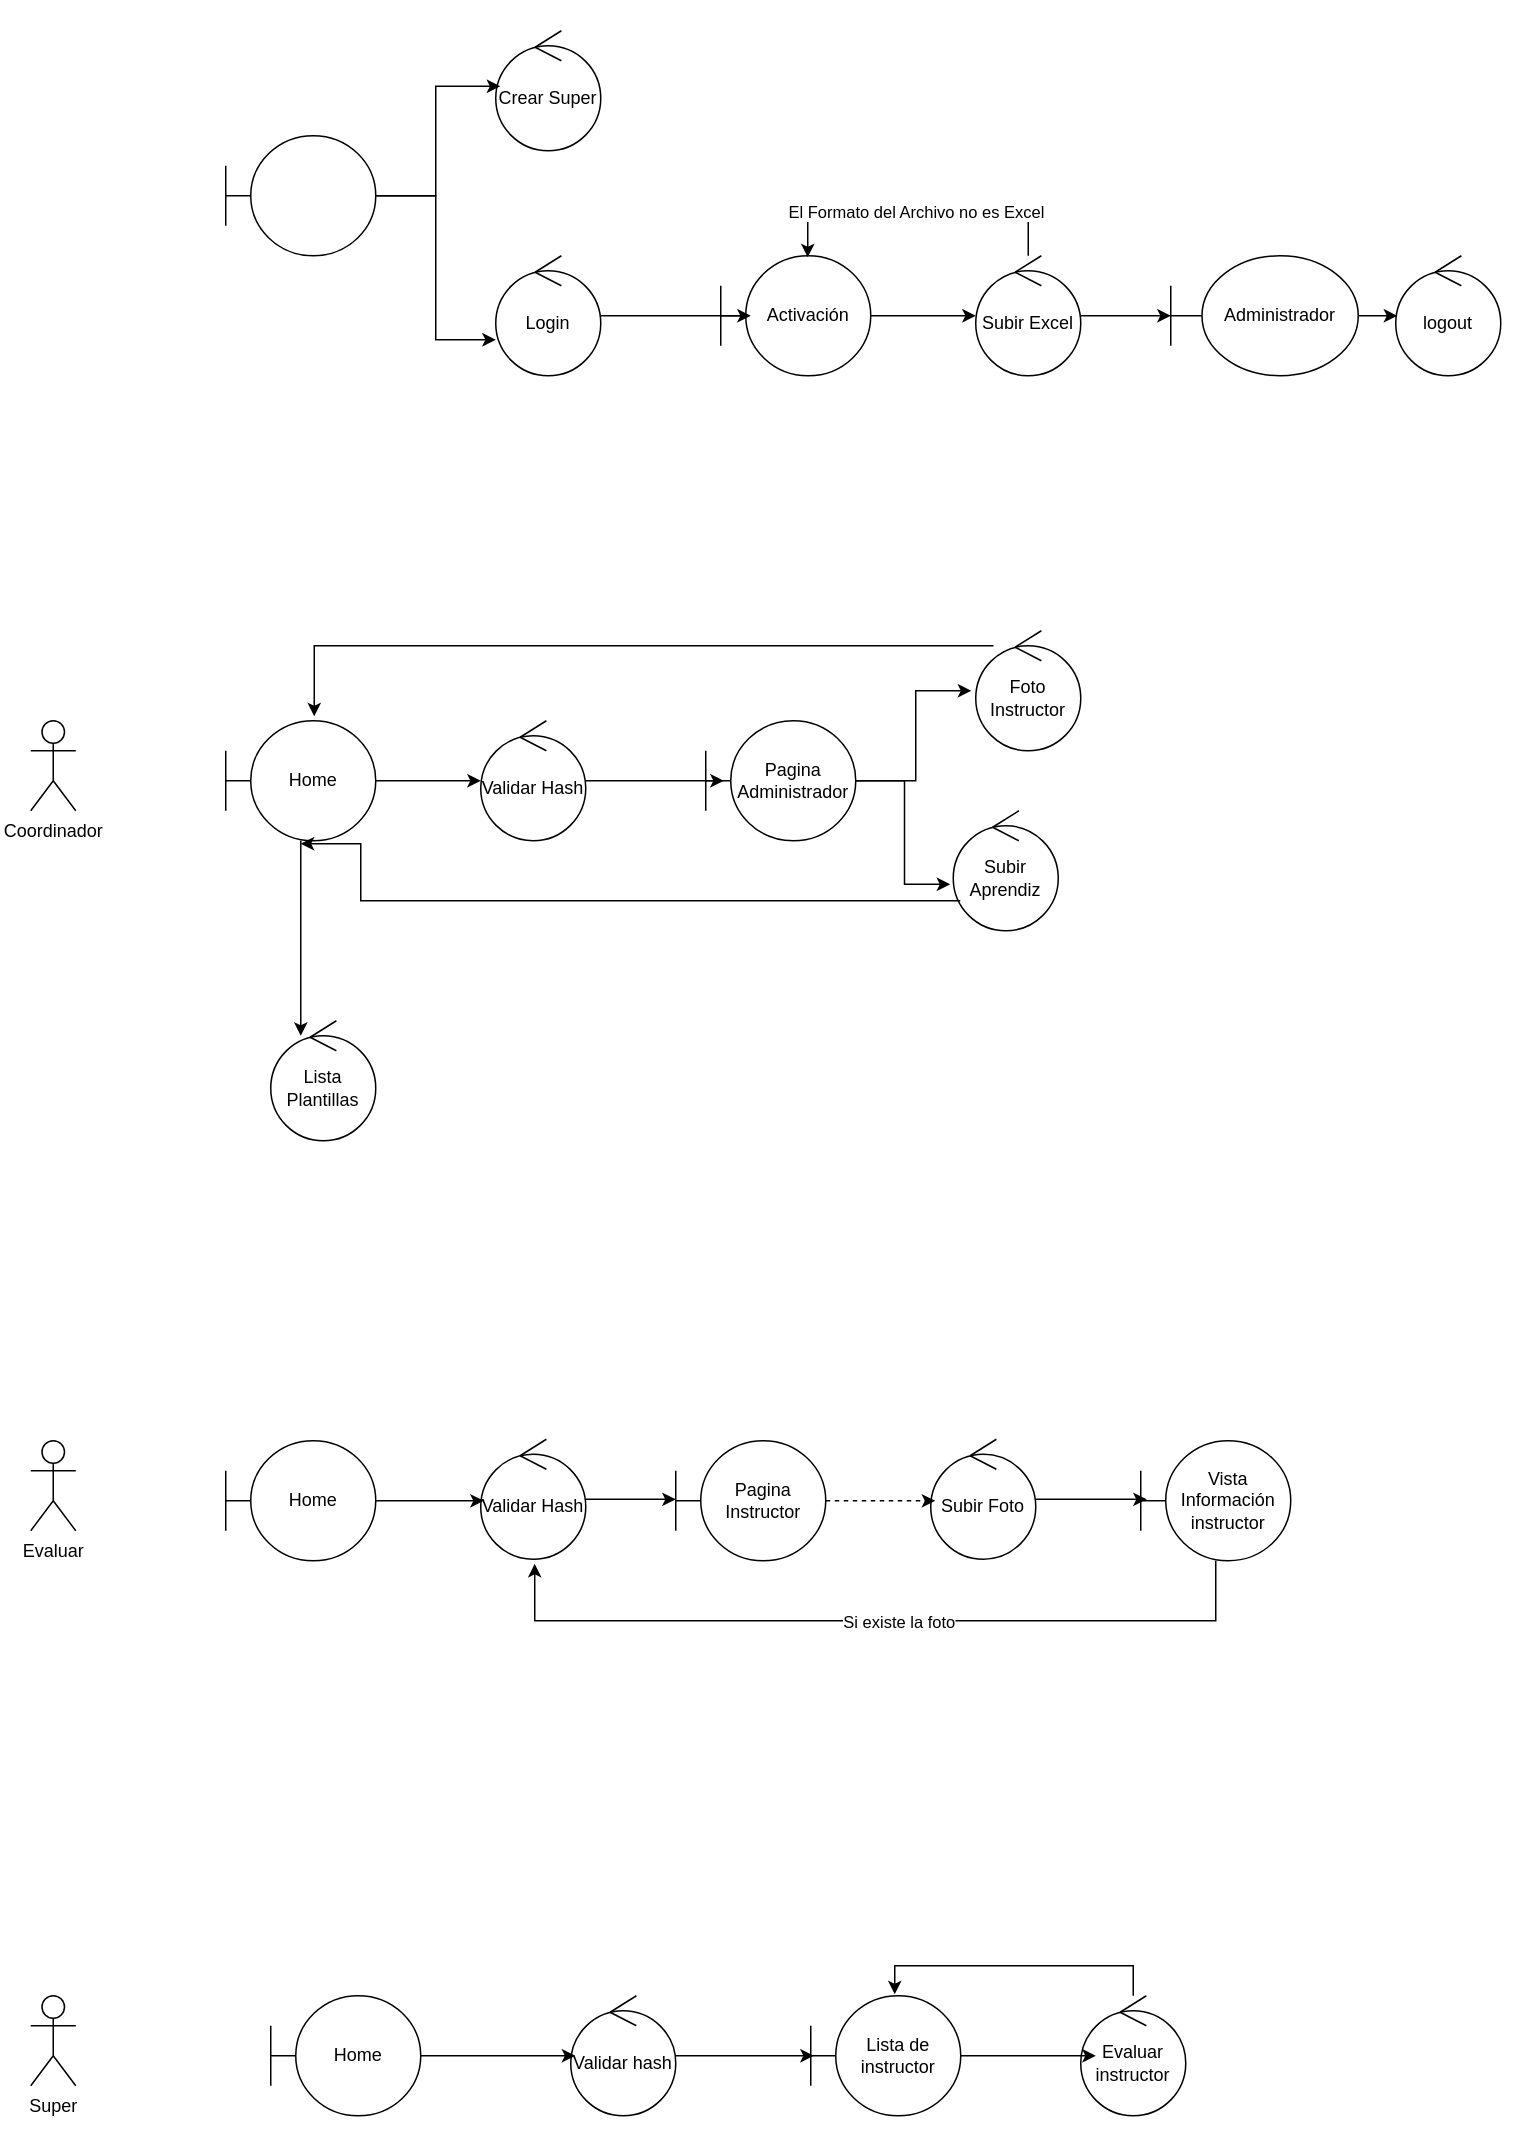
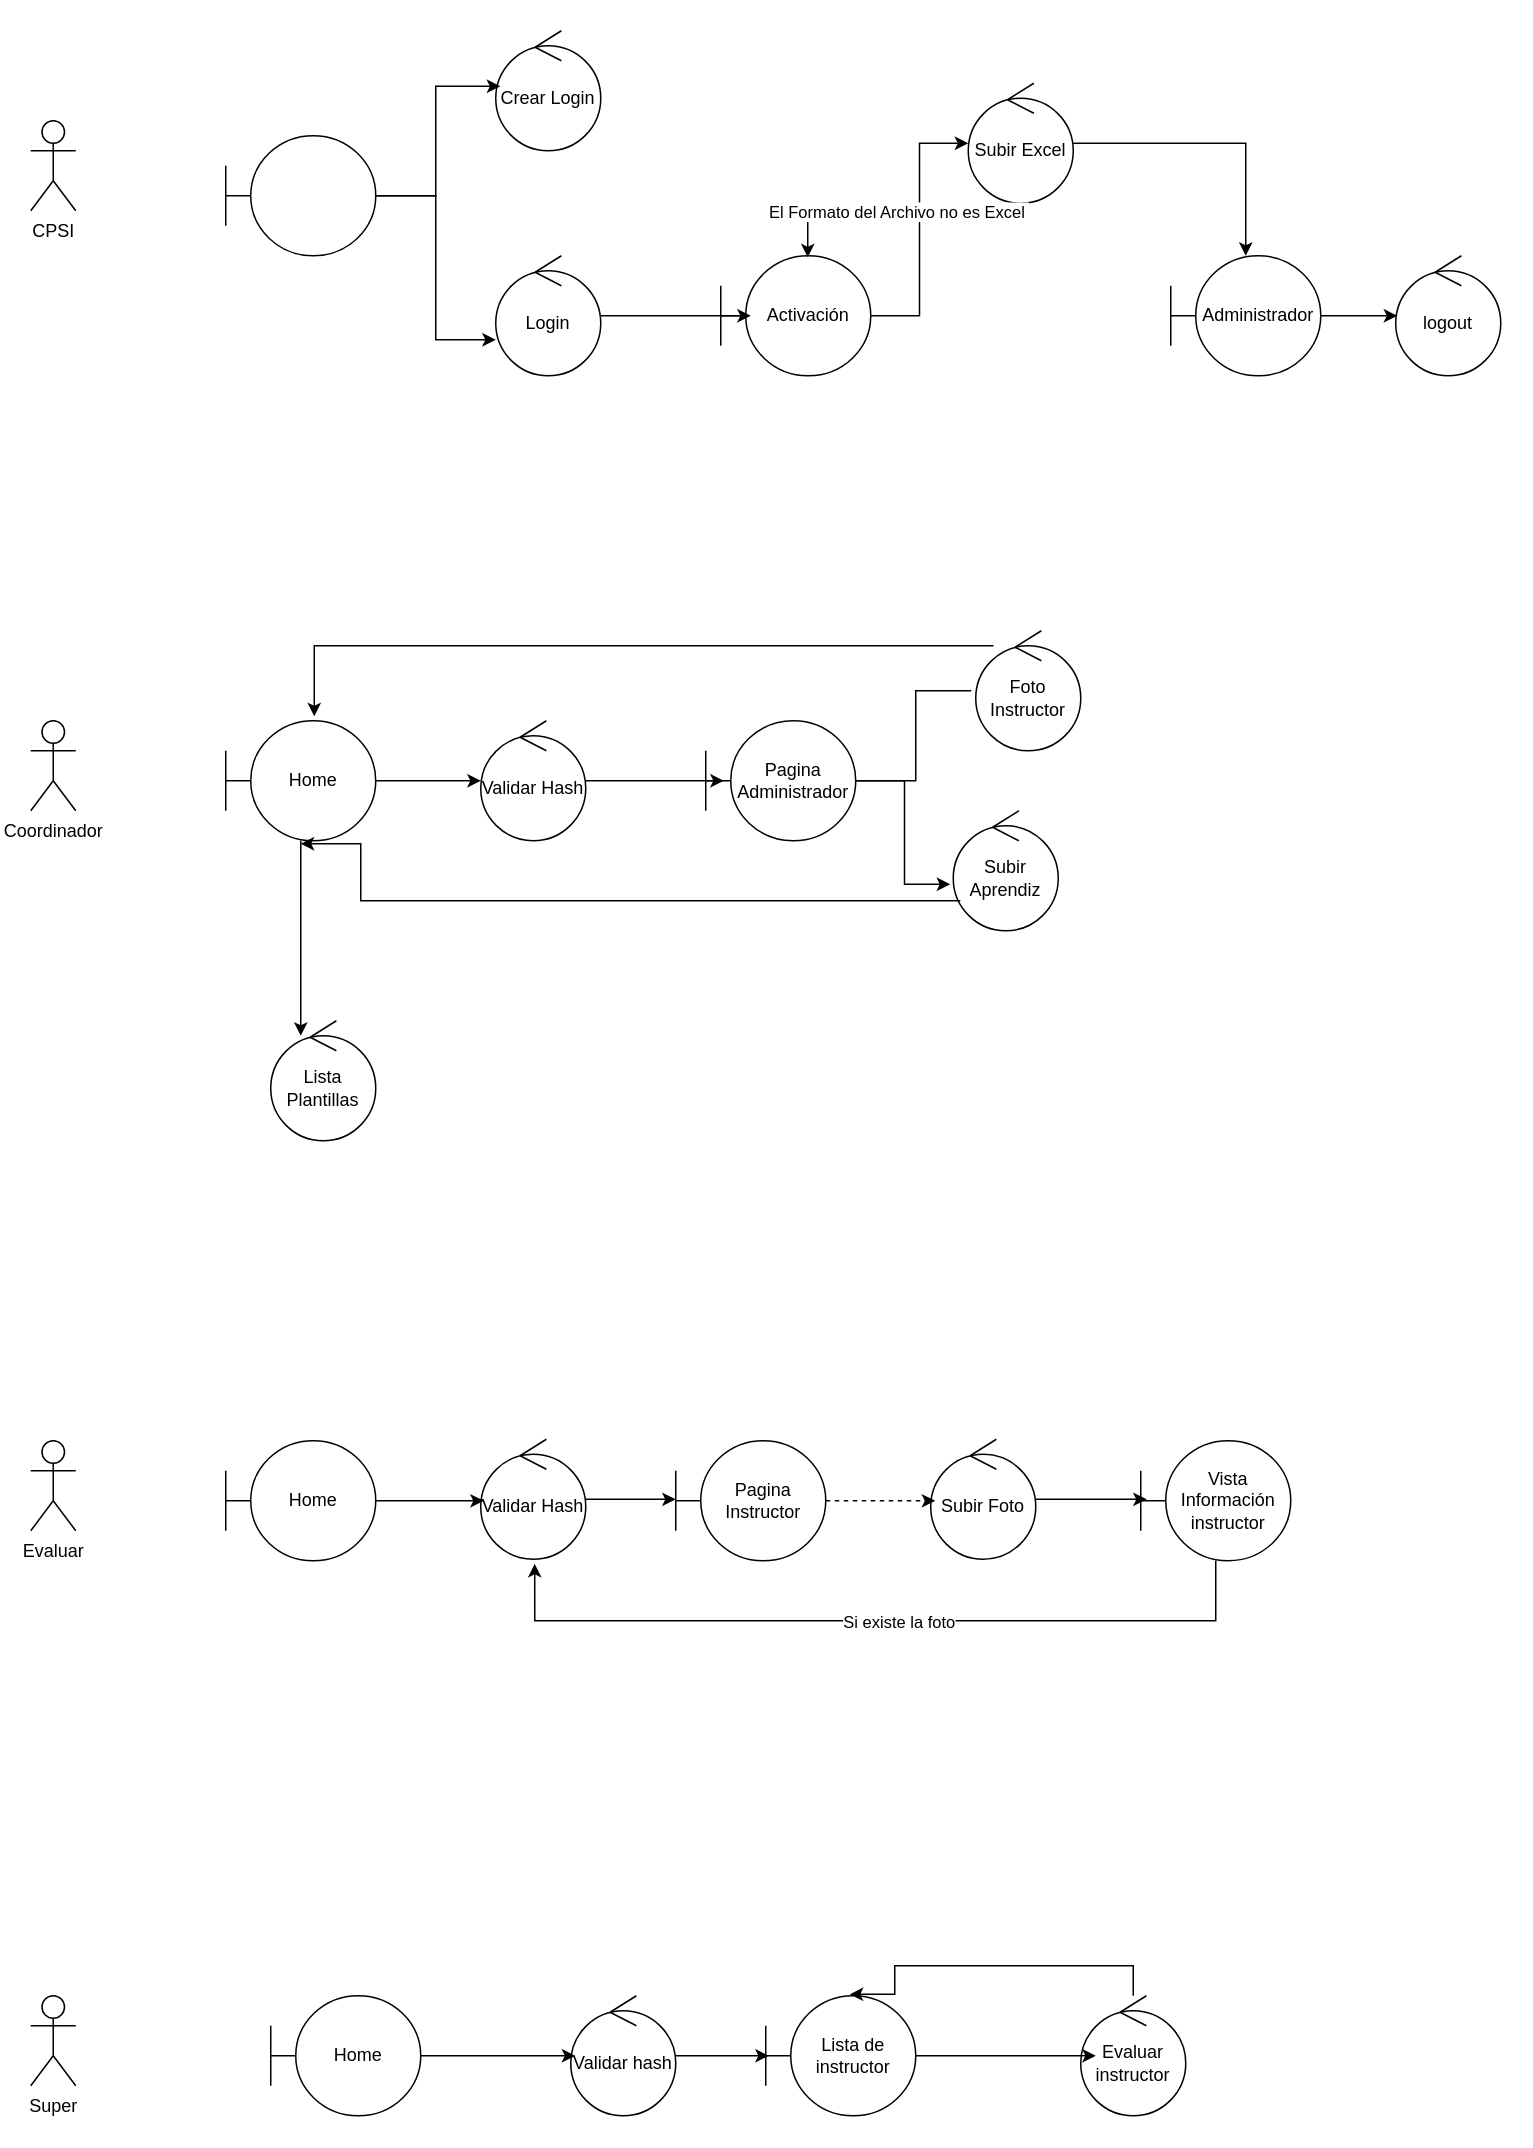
- <mxCell id="8" value="&lt;font style=&quot;vertical-align: inherit;&quot;&gt;&lt;font style=&quot;vertical-align: inherit;&quot;&gt;Crear Super&lt;/font&gt;&lt;/font&gt;" style="ellipse;shape=umlControl;whiteSpace=wrap;html=1;" vertex="1" parent="1"><mxGeometry x="330" y="20" width="70" height="80" as="geometry" /></mxCell>
+ <mxCell id="8" value="&lt;font style=&quot;vertical-align: inherit;&quot;&gt;&lt;font style=&quot;vertical-align: inherit;&quot;&gt;Crear Login&lt;/font&gt;&lt;/font&gt;" style="ellipse;shape=umlControl;whiteSpace=wrap;html=1;" vertex="1" parent="1"><mxGeometry x="330" y="20" width="70" height="80" as="geometry" /></mxCell>
+ <mxCell id="2" value="CPSI" style="shape=umlActor;verticalLabelPosition=bottom;verticalAlign=top;html=1;outlineConnect=0;" vertex="1" parent="1"><mxGeometry x="20" y="80" width="30" height="60" as="geometry" /></mxCell>
- <mxCell id="13" value="&lt;font style=&quot;vertical-align: inherit;&quot;&gt;&lt;font style=&quot;vertical-align: inherit;&quot;&gt;Subir Excel&lt;/font&gt;&lt;/font&gt;" style="ellipse;shape=umlControl;whiteSpace=wrap;html=1;" vertex="1" parent="1"><mxGeometry x="650" y="170" width="70" height="80" as="geometry" /></mxCell>
+ <mxCell id="13" value="&lt;font style=&quot;vertical-align: inherit;&quot;&gt;&lt;font style=&quot;vertical-align: inherit;&quot;&gt;Subir Excel&lt;/font&gt;&lt;/font&gt;" style="ellipse;shape=umlControl;whiteSpace=wrap;html=1;" vertex="1" parent="1"><mxGeometry x="645" y="55" width="70" height="80" as="geometry" /></mxCell>
- <mxCell id="15" value="Administrador" style="shape=umlBoundary;whiteSpace=wrap;html=1;" vertex="1" parent="1"><mxGeometry x="780" y="170" width="125" height="80" as="geometry" /></mxCell>
+ <mxCell id="15" value="Administrador" style="shape=umlBoundary;whiteSpace=wrap;html=1;" vertex="1" parent="1"><mxGeometry x="780" y="170" width="100" height="80" as="geometry" /></mxCell>
- <mxCell id="27" style="edgeStyle=orthogonalEdgeStyle;rounded=0;orthogonalLoop=1;jettySize=auto;html=1;entryX=-0.043;entryY=0.5;entryDx=0;entryDy=0;entryPerimeter=0;" edge="1" parent="1" source="21" target="23"><mxGeometry relative="1" as="geometry" /></mxCell>
+ <mxCell id="27" style="edgeStyle=orthogonalEdgeStyle;rounded=0;orthogonalLoop=1;jettySize=auto;html=1;entryX=-0.043;entryY=0.5;entryDx=0;entryDy=0;entryPerimeter=0;endArrow=none;" edge="1" parent="1" source="21" target="23"><mxGeometry relative="1" as="geometry" /></mxCell>
- <mxCell id="44" value="&lt;font style=&quot;vertical-align: inherit;&quot;&gt;&lt;font style=&quot;vertical-align: inherit;&quot;&gt;Lista de instructor&lt;/font&gt;&lt;/font&gt;" style="shape=umlBoundary;whiteSpace=wrap;html=1;" vertex="1" parent="1"><mxGeometry x="540" y="1330" width="100" height="80" as="geometry" /></mxCell>
+ <mxCell id="44" value="&lt;font style=&quot;vertical-align: inherit;&quot;&gt;&lt;font style=&quot;vertical-align: inherit;&quot;&gt;Lista de instructor&lt;/font&gt;&lt;/font&gt;" style="shape=umlBoundary;whiteSpace=wrap;html=1;" vertex="1" parent="1"><mxGeometry x="510" y="1330" width="100" height="80" as="geometry" /></mxCell>
